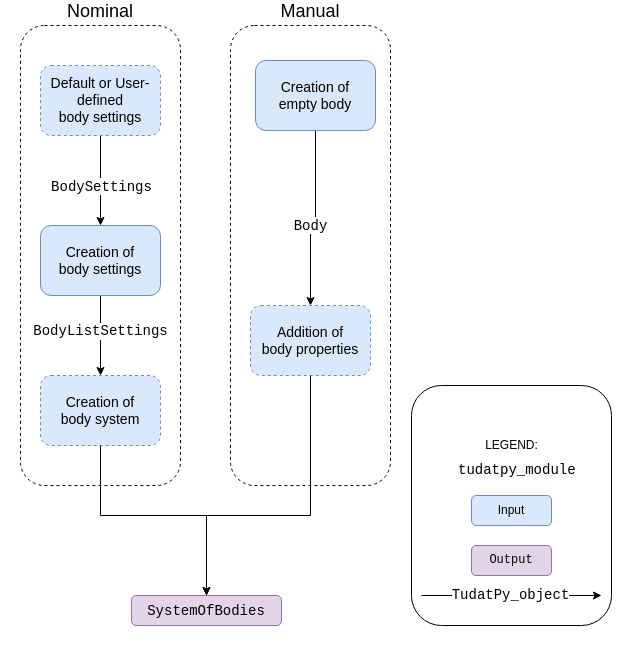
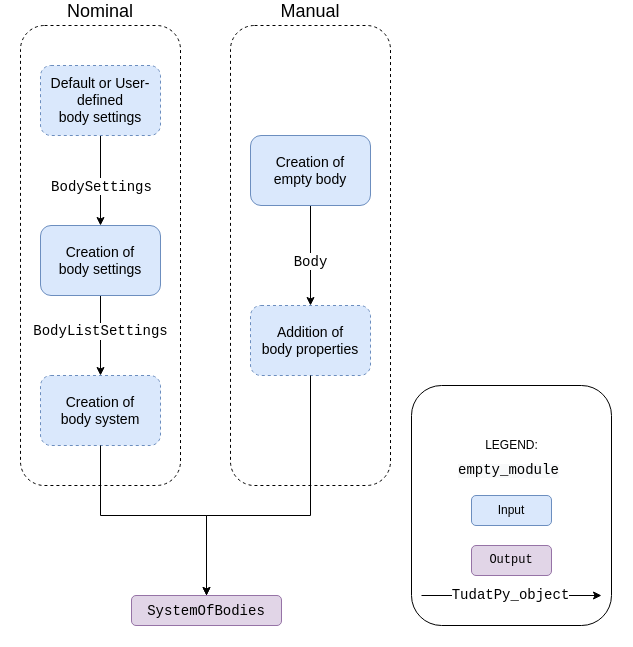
- <mxCell id="15" value="Creation of&lt;br&gt;empty body" style="rounded=1;whiteSpace=wrap;html=1;fillColor=#dae8fc;strokeColor=#6c8ebf;fontSize=14;" parent="1" vertex="1"><mxGeometry x="255" y="55" width="120" height="70" as="geometry" /></mxCell>
+ <mxCell id="15" value="Creation of&lt;br&gt;empty body" style="rounded=1;whiteSpace=wrap;html=1;fillColor=#dae8fc;strokeColor=#6c8ebf;fontSize=14;" parent="1" vertex="1"><mxGeometry x="250" y="130" width="120" height="70" as="geometry" /></mxCell>
- <mxCell id="23" value="&lt;span style=&quot;color: rgb(0 , 0 , 0) ; font-family: &amp;#34;courier new&amp;#34; ; font-style: normal ; font-weight: normal ; letter-spacing: normal ; text-align: center ; text-indent: 0px ; text-transform: none ; word-spacing: 0px ; background-color: rgb(248 , 249 , 250) ; text-decoration: none ; display: inline ; float: none&quot;&gt;&lt;font style=&quot;font-size: 14px&quot;&gt;tudatpy_module&lt;/font&gt;&lt;/span&gt;" style="text;whiteSpace=wrap;html=1;fontFamily=Courier New;" parent="1" vertex="1"><mxGeometry x="456" y="450" width="110" height="30" as="geometry" /></mxCell>
+ <mxCell id="23" value="&lt;span style=&quot;color: rgb(0 , 0 , 0) ; font-family: &amp;#34;courier new&amp;#34; ; font-style: normal ; font-weight: normal ; letter-spacing: normal ; text-align: center ; text-indent: 0px ; text-transform: none ; word-spacing: 0px ; background-color: rgb(248 , 249 , 250) ; text-decoration: none ; display: inline ; float: none&quot;&gt;&lt;font style=&quot;font-size: 14px&quot;&gt;empty_module&lt;/font&gt;&lt;/span&gt;" style="text;whiteSpace=wrap;html=1;fontFamily=Courier New;" parent="1" vertex="1"><mxGeometry x="456" y="450" width="110" height="30" as="geometry" /></mxCell>
